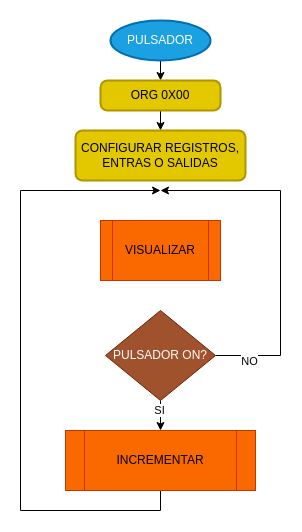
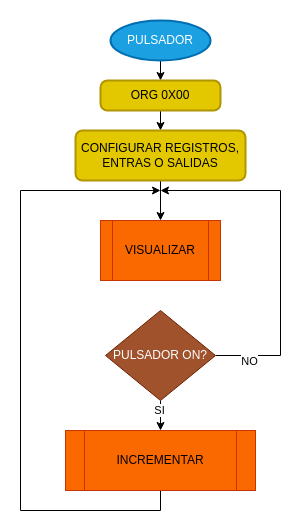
+ <mxCell id="6" style="edgeStyle=orthogonalEdgeStyle;rounded=0;orthogonalLoop=1;jettySize=auto;html=1;exitX=0.5;exitY=1;exitDx=0;exitDy=0;entryX=0.5;entryY=0;entryDx=0;entryDy=0;" parent="1" source="7" target="8" edge="1"><mxGeometry relative="1" as="geometry" /></mxCell>
